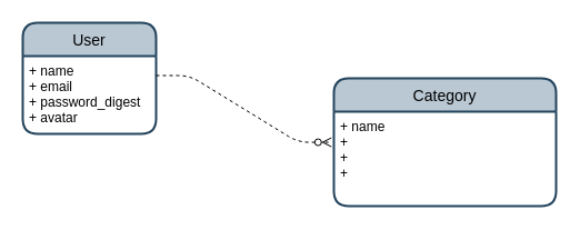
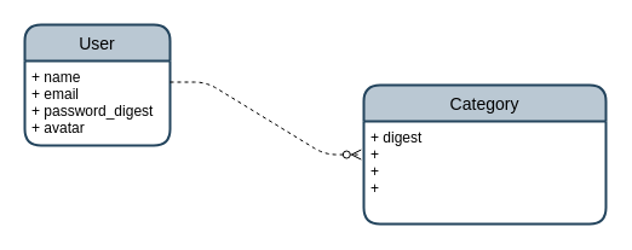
- <mxCell id="5" value="+ name&#10;+ &#10;+ &#10;+ " style="align=left;strokeColor=none;fillColor=none;spacingLeft=4;fontSize=12;verticalAlign=top;resizable=0;rotatable=0;part=1;" vertex="1" parent="4"><mxGeometry y="30" width="200" height="85" as="geometry" /></mxCell>
+ <mxCell id="5" value="+ digest&#10;+ &#10;+ &#10;+ " style="align=left;strokeColor=none;fillColor=none;spacingLeft=4;fontSize=12;verticalAlign=top;resizable=0;rotatable=0;part=1;" vertex="1" parent="4"><mxGeometry y="30" width="200" height="85" as="geometry" /></mxCell>
